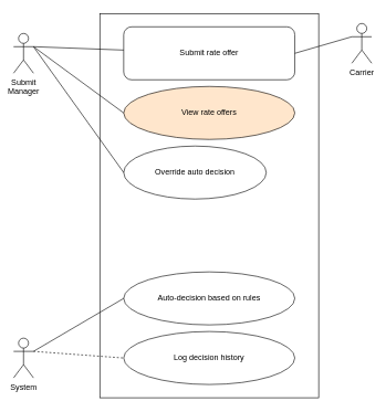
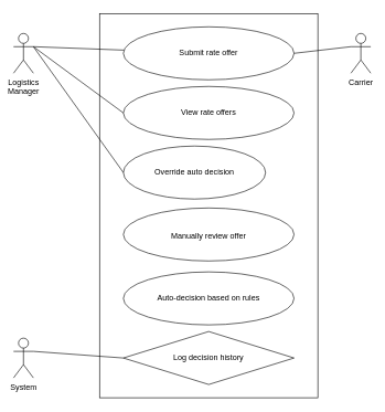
- <mxCell id="9" value="Carrier" style="shape=umlActor;verticalLabelPosition=bottom;verticalAlign=top;html=1;outlineConnect=0;" vertex="1" parent="1"><mxGeometry x="530" y="35" width="30" height="60" as="geometry" /></mxCell>
+ <mxCell id="9" value="Carrier" style="shape=umlActor;verticalLabelPosition=bottom;verticalAlign=top;html=1;outlineConnect=0;" vertex="1" parent="1"><mxGeometry x="530" y="50" width="30" height="60" as="geometry" /></mxCell>
- <mxCell id="3" value="Submit rate offer" style="whiteSpace=wrap;html=1;rounded=1;" vertex="1" parent="1"><mxGeometry x="186" y="40" width="258" height="80" as="geometry" /></mxCell>
+ <mxCell id="3" value="Submit rate offer" style="ellipse;whiteSpace=wrap;html=1;" vertex="1" parent="1"><mxGeometry x="186" y="40" width="258" height="80" as="geometry" /></mxCell>
- <mxCell id="11" value="Submit&lt;div&gt;Manager&lt;/div&gt;" style="shape=umlActor;verticalLabelPosition=bottom;verticalAlign=top;html=1;outlineConnect=0;" vertex="1" parent="1"><mxGeometry x="20" y="50" width="30" height="60" as="geometry" /></mxCell>
+ <mxCell id="11" value="Logistics&lt;div&gt;Manager&lt;/div&gt;" style="shape=umlActor;verticalLabelPosition=bottom;verticalAlign=top;html=1;outlineConnect=0;" vertex="1" parent="1"><mxGeometry x="20" y="50" width="30" height="60" as="geometry" /></mxCell>
- <mxCell id="8" value="View rate offers" style="ellipse;whiteSpace=wrap;html=1;fillColor=#ffe6cc;" vertex="1" parent="1"><mxGeometry x="186" y="130" width="258" height="80" as="geometry" /></mxCell>
+ <mxCell id="8" value="View rate offers" style="ellipse;whiteSpace=wrap;html=1;" vertex="1" parent="1"><mxGeometry x="186" y="130" width="258" height="80" as="geometry" /></mxCell>
+ <mxCell id="4" value="&lt;table&gt;&lt;tbody&gt;&lt;tr&gt;&lt;td data-col-size=&quot;sm&quot; data-end=&quot;3841&quot; data-start=&quot;3820&quot;&gt;&lt;/td&gt;&lt;/tr&gt;&lt;/tbody&gt;&lt;/table&gt;&lt;table&gt;&lt;tbody&gt;&lt;tr&gt;&lt;td data-col-size=&quot;sm&quot; data-end=&quot;3878&quot; data-start=&quot;3841&quot;&gt;Manually review offer&lt;/td&gt;&lt;/tr&gt;&lt;/tbody&gt;&lt;/table&gt;" style="ellipse;whiteSpace=wrap;html=1;" vertex="1" parent="1"><mxGeometry x="186" y="313.5" width="258" height="80" as="geometry" /></mxCell>
- <mxCell id="16" value="" style="endArrow=none;html=1;rounded=0;exitX=1;exitY=0.333;exitDx=0;exitDy=0;exitPerimeter=0;entryX=0;entryY=0.5;entryDx=0;entryDy=0;" edge="1" parent="1" source="10" target="7"><mxGeometry width="50" height="50" relative="1" as="geometry"><mxPoint x="60" y="430" as="sourcePoint" /><mxPoint x="196" y="530" as="targetPoint" /></mxGeometry></mxCell>
- <mxCell id="17" value="" style="endArrow=none;html=1;rounded=0;exitX=1;exitY=0.333;exitDx=0;exitDy=0;exitPerimeter=0;entryX=0;entryY=0.5;entryDx=0;entryDy=0;dashed=1;" edge="1" parent="1" source="10" target="6"><mxGeometry width="50" height="50" relative="1" as="geometry"><mxPoint x="60" y="480" as="sourcePoint" /><mxPoint x="196" y="580" as="targetPoint" /></mxGeometry></mxCell>
+ <mxCell id="17" value="" style="endArrow=none;html=1;rounded=0;exitX=1;exitY=0.333;exitDx=0;exitDy=0;exitPerimeter=0;entryX=0;entryY=0.5;entryDx=0;entryDy=0;" edge="1" parent="1" source="10" target="6"><mxGeometry width="50" height="50" relative="1" as="geometry"><mxPoint x="60" y="480" as="sourcePoint" /><mxPoint x="196" y="580" as="targetPoint" /></mxGeometry></mxCell>
- <mxCell id="6" value="Log decision history" style="ellipse;whiteSpace=wrap;html=1;" vertex="1" parent="1"><mxGeometry x="186" y="500" width="258" height="80" as="geometry" /></mxCell>
+ <mxCell id="6" value="Log decision history" style="rhombus;whiteSpace=wrap;html=1;" vertex="1" parent="1"><mxGeometry x="186" y="500" width="258" height="80" as="geometry" /></mxCell>
